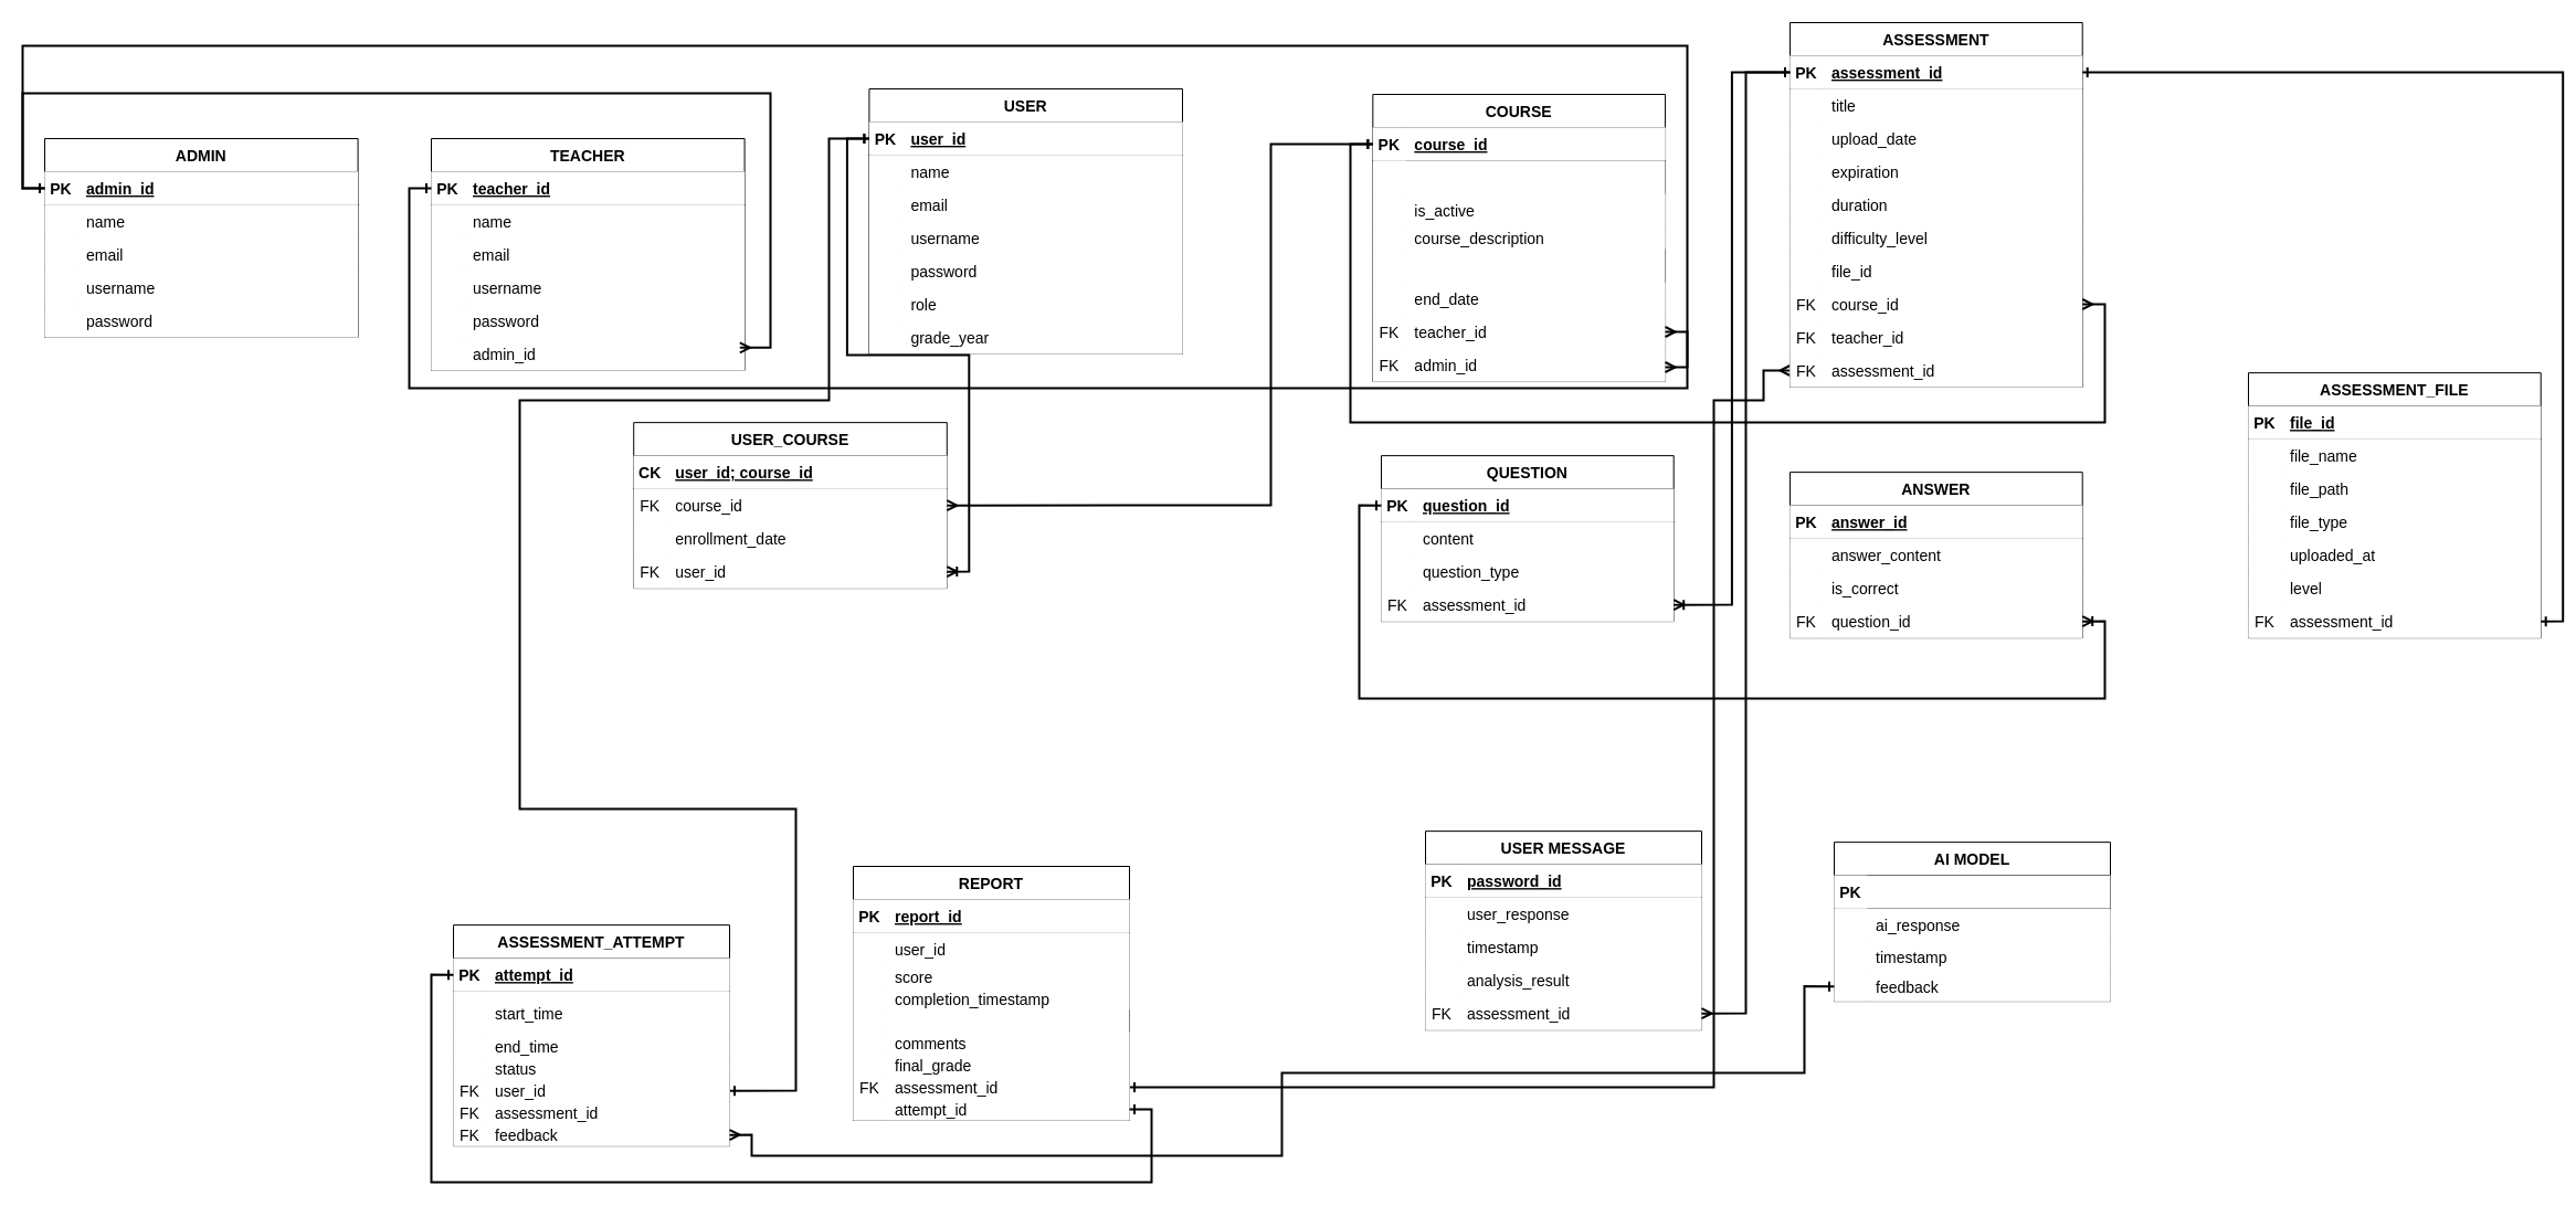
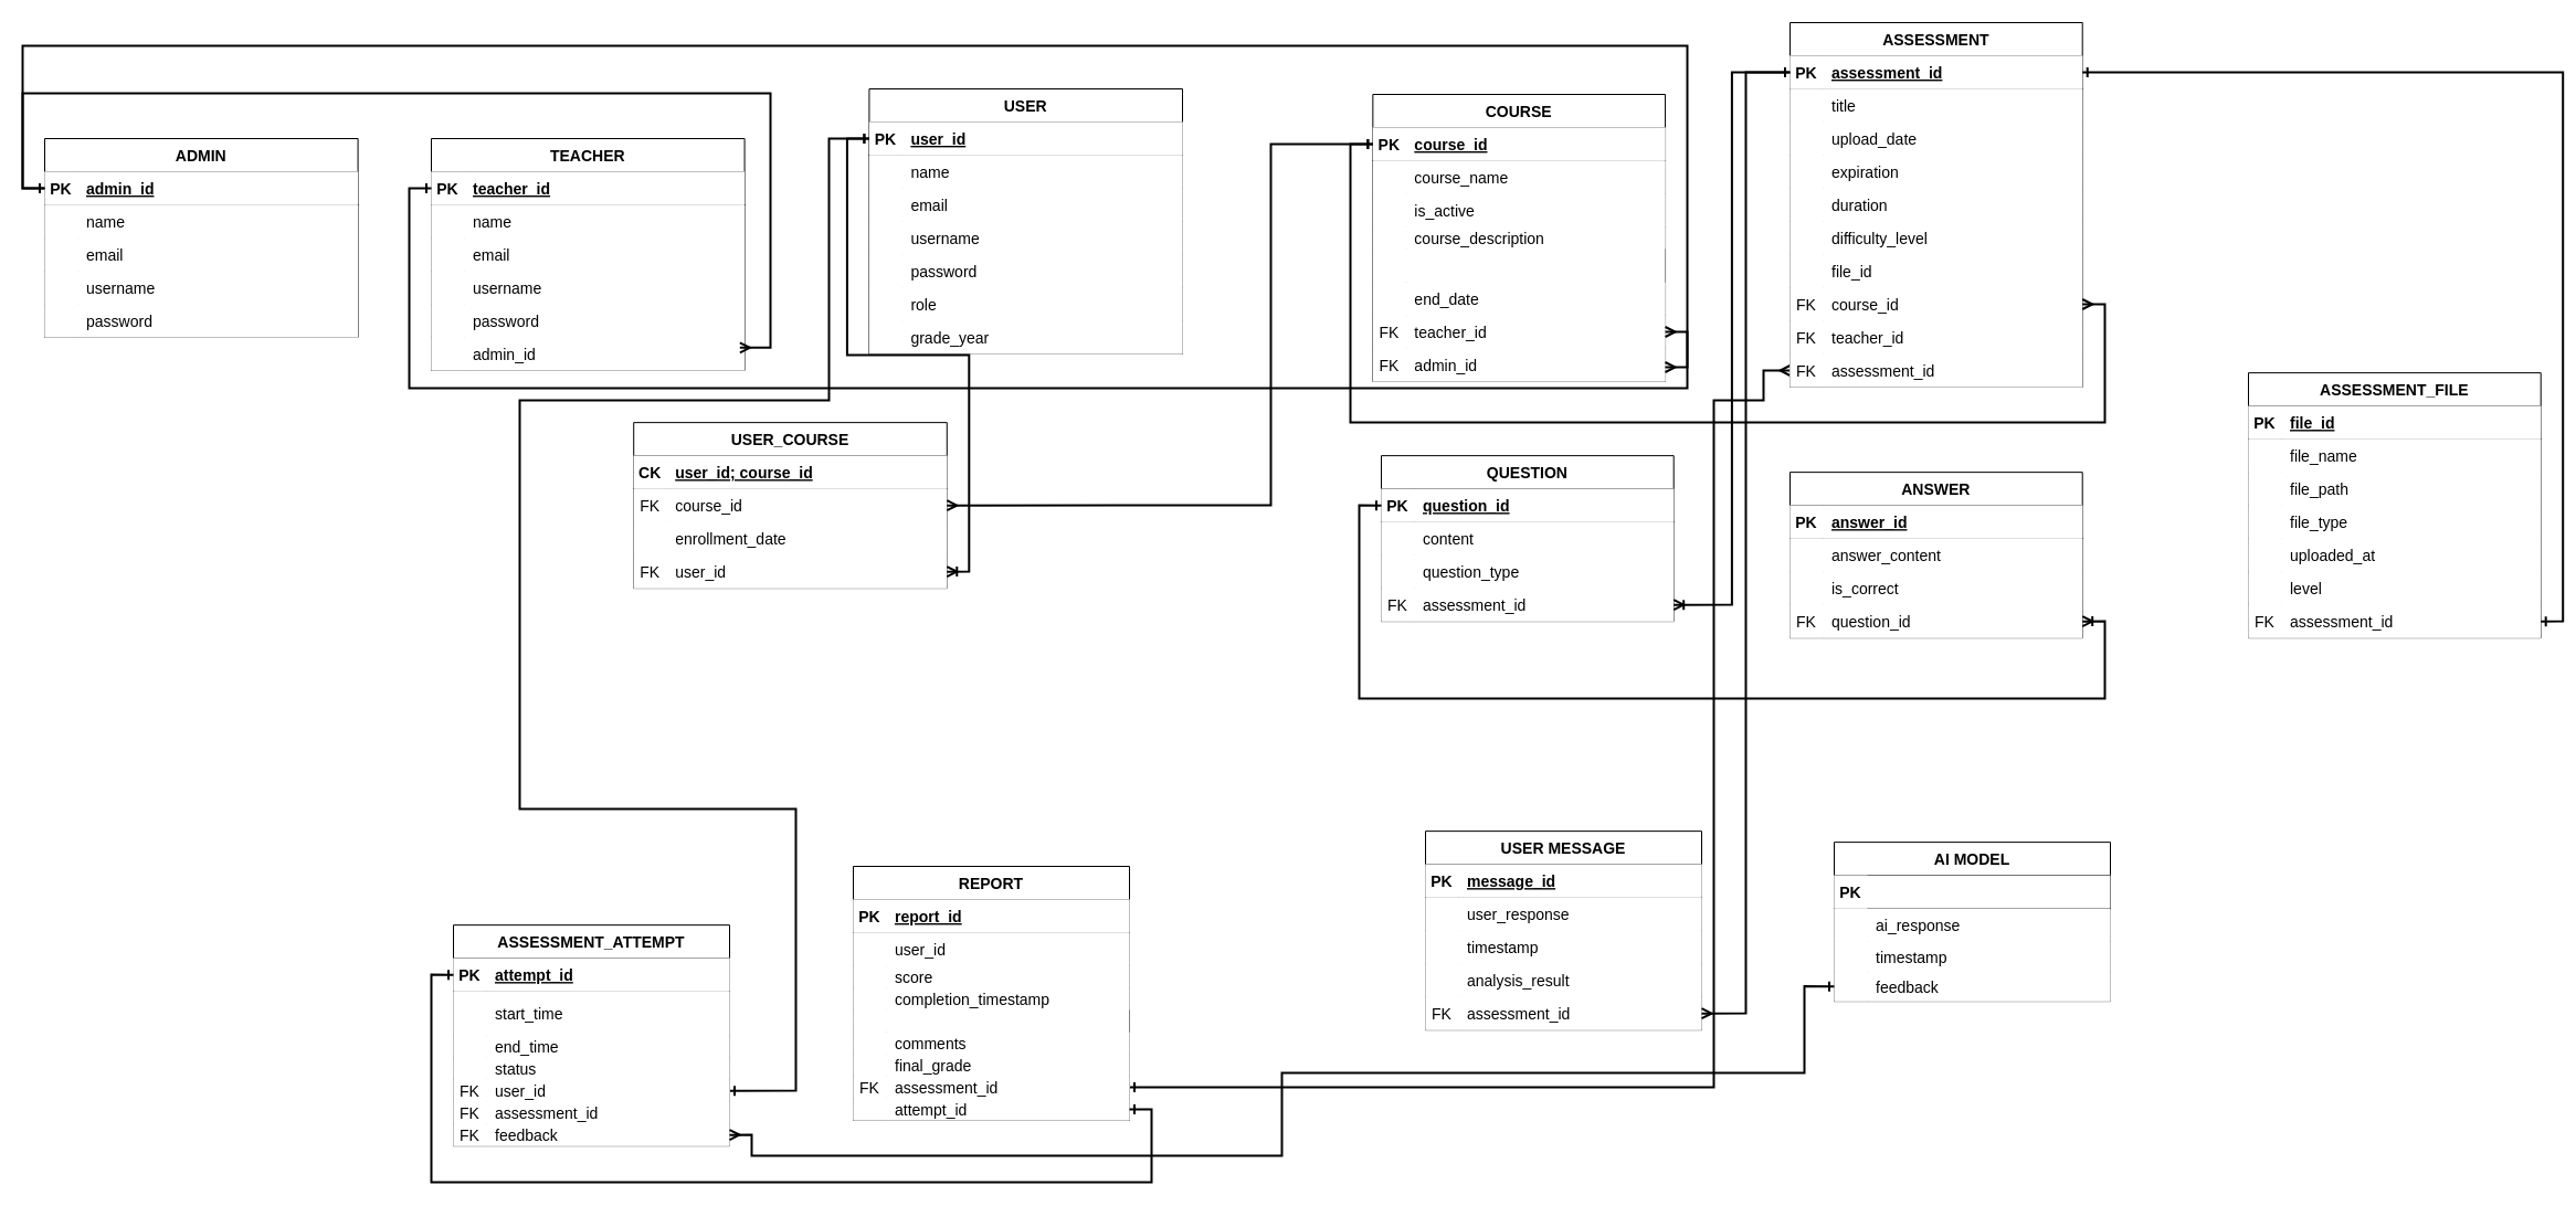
+ <mxCell id="34" value="course_name" style="shape=partialRectangle;overflow=hidden;connectable=0;top=0;left=0;bottom=0;right=0;align=left;spacingLeft=6;fillColor=default;strokeColor=default;fontSize=14;fontFamily=Helvetica;" vertex="1" parent="32"><mxGeometry x="30" width="234.71" height="30" as="geometry"><mxRectangle width="234.71" height="30" as="alternateBounds" /></mxGeometry></mxCell>
- <mxCell id="121" value="password_id" style="shape=partialRectangle;overflow=hidden;connectable=0;top=0;left=0;bottom=0;right=0;align=left;spacingLeft=6;fontStyle=5;fillColor=default;strokeColor=default;fontSize=14;fontFamily=Helvetica;" vertex="1" parent="119"><mxGeometry x="30" width="220" height="30" as="geometry"><mxRectangle width="220" height="30" as="alternateBounds" /></mxGeometry></mxCell>
+ <mxCell id="121" value="message_id" style="shape=partialRectangle;overflow=hidden;connectable=0;top=0;left=0;bottom=0;right=0;align=left;spacingLeft=6;fontStyle=5;fillColor=default;strokeColor=default;fontSize=14;fontFamily=Helvetica;" vertex="1" parent="119"><mxGeometry x="30" width="220" height="30" as="geometry"><mxRectangle width="220" height="30" as="alternateBounds" /></mxGeometry></mxCell>
